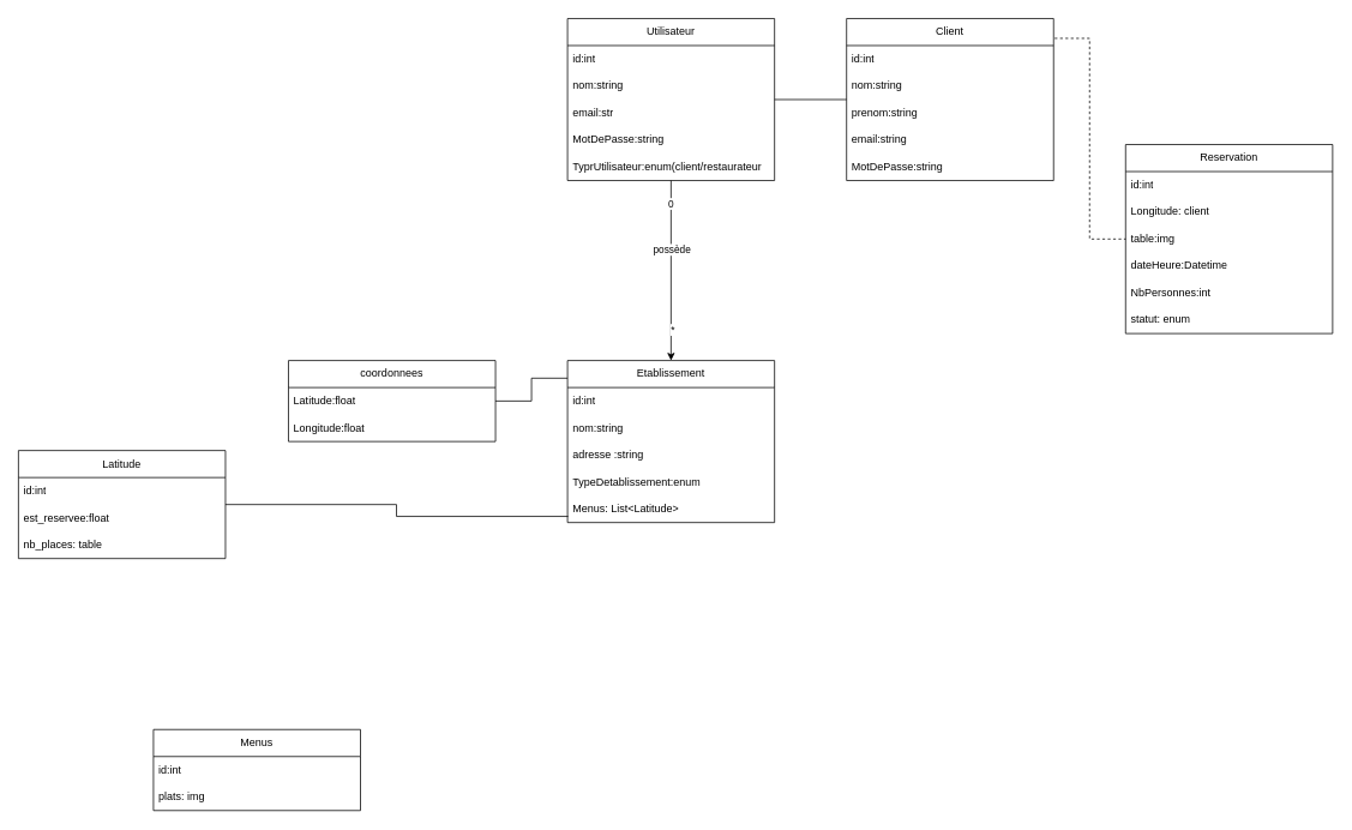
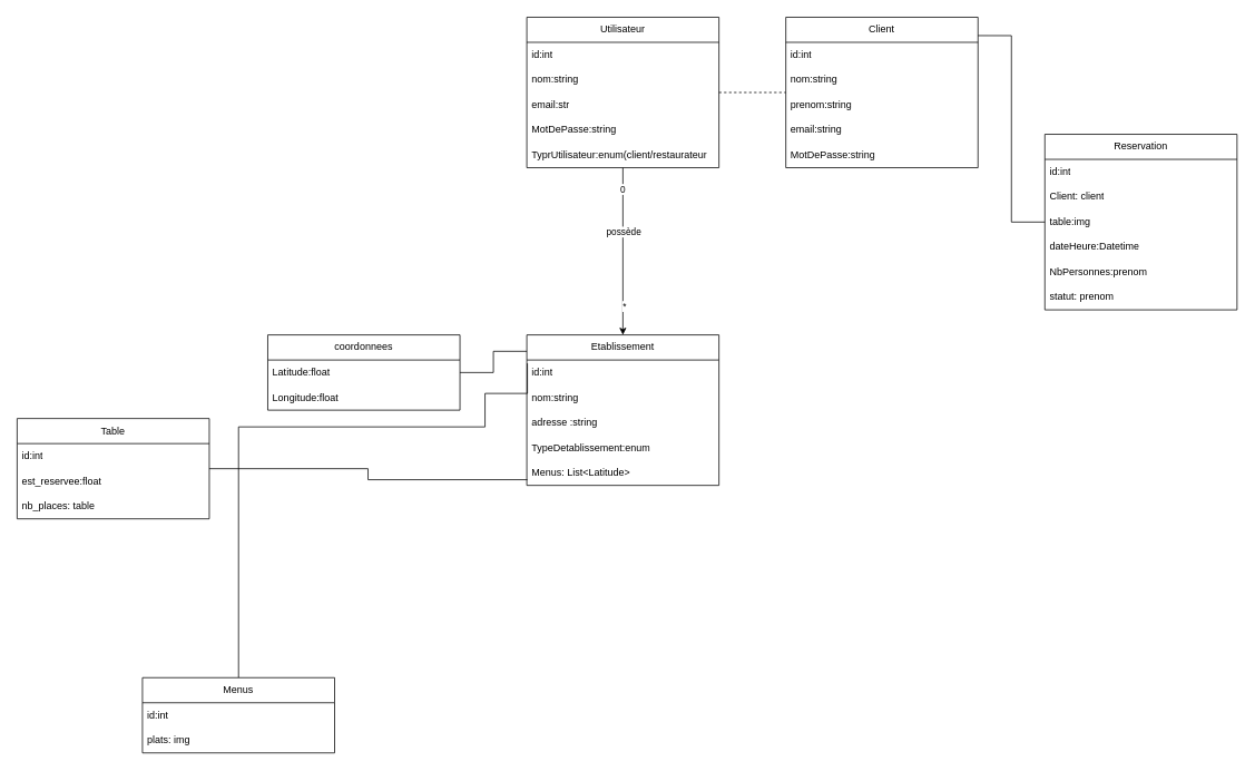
- <mxCell id="6" value="" style="edgeStyle=orthogonalEdgeStyle;rounded=0;orthogonalLoop=1;jettySize=auto;html=1;endArrow=none;endFill=0;" edge="1" parent="1" source="7" target="40"><mxGeometry relative="1" as="geometry" /></mxCell>
+ <mxCell id="6" value="" style="edgeStyle=orthogonalEdgeStyle;rounded=0;orthogonalLoop=1;jettySize=auto;html=1;endArrow=none;endFill=0;dashed=1;" edge="1" parent="1" source="7" target="40"><mxGeometry relative="1" as="geometry" /></mxCell>
- <mxCell id="16" value="" style="edgeStyle=orthogonalEdgeStyle;rounded=0;orthogonalLoop=1;jettySize=auto;html=1;endArrow=none;endFill=0;exitX=0.979;exitY=0.122;exitDx=0;exitDy=0;exitPerimeter=0;dashed=1;" edge="1" parent="1" source="40" target="33"><mxGeometry relative="1" as="geometry" /></mxCell>
+ <mxCell id="16" value="" style="edgeStyle=orthogonalEdgeStyle;rounded=0;orthogonalLoop=1;jettySize=auto;html=1;endArrow=none;endFill=0;exitX=0.979;exitY=0.122;exitDx=0;exitDy=0;exitPerimeter=0;" edge="1" parent="1" source="40" target="33"><mxGeometry relative="1" as="geometry" /></mxCell>
- <mxCell id="35" value="Longitude: client" style="text;strokeColor=none;fillColor=none;align=left;verticalAlign=middle;spacingLeft=4;spacingRight=4;overflow=hidden;points=[[0,0.5],[1,0.5]];portConstraint=eastwest;rotatable=0;whiteSpace=wrap;html=1;" vertex="1" parent="33"><mxGeometry y="60" width="230" height="30" as="geometry" /></mxCell>
+ <mxCell id="35" value="Client: client" style="text;strokeColor=none;fillColor=none;align=left;verticalAlign=middle;spacingLeft=4;spacingRight=4;overflow=hidden;points=[[0,0.5],[1,0.5]];portConstraint=eastwest;rotatable=0;whiteSpace=wrap;html=1;" vertex="1" parent="33"><mxGeometry y="60" width="230" height="30" as="geometry" /></mxCell>
- <mxCell id="38" value="NbPersonnes:int" style="text;strokeColor=none;fillColor=none;align=left;verticalAlign=middle;spacingLeft=4;spacingRight=4;overflow=hidden;points=[[0,0.5],[1,0.5]];portConstraint=eastwest;rotatable=0;whiteSpace=wrap;html=1;" vertex="1" parent="33"><mxGeometry y="150" width="230" height="30" as="geometry" /></mxCell>
+ <mxCell id="38" value="NbPersonnes:prenom" style="text;strokeColor=none;fillColor=none;align=left;verticalAlign=middle;spacingLeft=4;spacingRight=4;overflow=hidden;points=[[0,0.5],[1,0.5]];portConstraint=eastwest;rotatable=0;whiteSpace=wrap;html=1;" vertex="1" parent="33"><mxGeometry y="150" width="230" height="30" as="geometry" /></mxCell>
- <mxCell id="39" value="statut: enum" style="text;strokeColor=none;fillColor=none;align=left;verticalAlign=middle;spacingLeft=4;spacingRight=4;overflow=hidden;points=[[0,0.5],[1,0.5]];portConstraint=eastwest;rotatable=0;whiteSpace=wrap;html=1;" vertex="1" parent="33"><mxGeometry y="180" width="230" height="30" as="geometry" /></mxCell>
+ <mxCell id="39" value="statut: prenom" style="text;strokeColor=none;fillColor=none;align=left;verticalAlign=middle;spacingLeft=4;spacingRight=4;overflow=hidden;points=[[0,0.5],[1,0.5]];portConstraint=eastwest;rotatable=0;whiteSpace=wrap;html=1;" vertex="1" parent="33"><mxGeometry y="180" width="230" height="30" as="geometry" /></mxCell>
+ <mxCell id="15" value="" style="edgeStyle=orthogonalEdgeStyle;rounded=0;orthogonalLoop=1;jettySize=auto;html=1;exitX=0.003;exitY=0.189;exitDx=0;exitDy=0;endArrow=none;endFill=0;exitPerimeter=0;" edge="1" parent="1" source="17" target="30"><mxGeometry relative="1" as="geometry"><Array as="points"><mxPoint x="631" y="470" /><mxPoint x="580" y="470" /><mxPoint x="580" y="510" /><mxPoint x="285" y="510" /></Array></mxGeometry></mxCell>
- <mxCell id="26" value="Latitude" style="swimlane;fontStyle=0;childLayout=stackLayout;horizontal=1;startSize=30;horizontalStack=0;resizeParent=1;resizeParentMax=0;resizeLast=0;collapsible=1;marginBottom=0;whiteSpace=wrap;html=1;" vertex="1" parent="1"><mxGeometry x="20" y="500" width="230" height="120" as="geometry" /></mxCell>
+ <mxCell id="26" value="Table" style="swimlane;fontStyle=0;childLayout=stackLayout;horizontal=1;startSize=30;horizontalStack=0;resizeParent=1;resizeParentMax=0;resizeLast=0;collapsible=1;marginBottom=0;whiteSpace=wrap;html=1;" vertex="1" parent="1"><mxGeometry x="20" y="500" width="230" height="120" as="geometry" /></mxCell>
